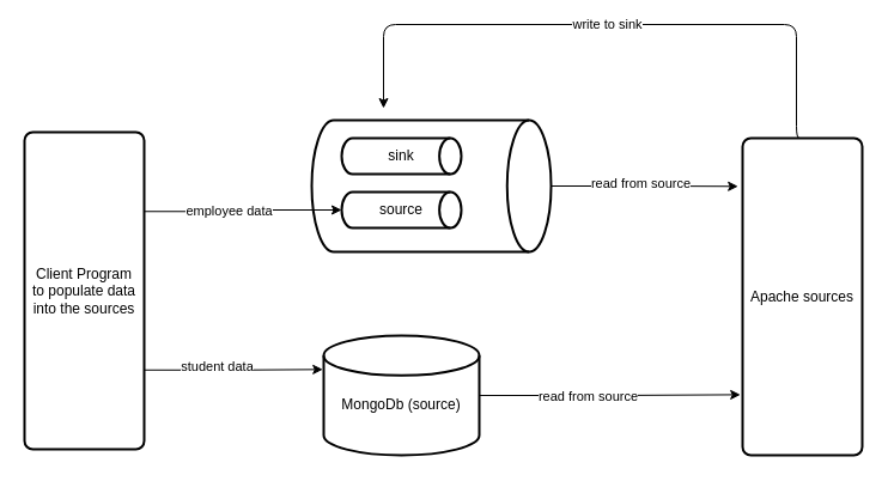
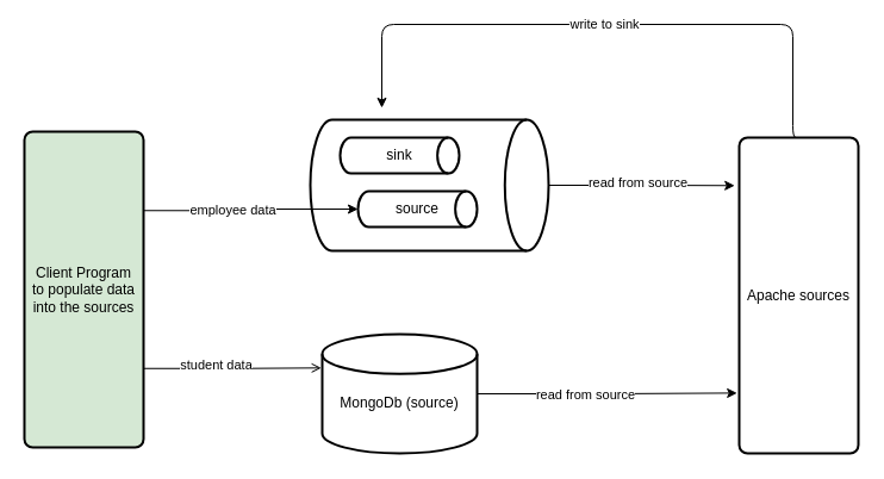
- <mxCell id="11" value="source" style="strokeWidth=2;html=1;shape=mxgraph.flowchart.direct_data;whiteSpace=wrap;" parent="1" vertex="1"><mxGeometry x="285" y="160" width="100" height="30" as="geometry" /></mxCell>
+ <mxCell id="11" value="source" style="strokeWidth=2;html=1;shape=mxgraph.flowchart.direct_data;whiteSpace=wrap;" parent="1" vertex="1"><mxGeometry x="300" y="160" width="100" height="30" as="geometry" /></mxCell>
- <mxCell id="16" value="Client Program&lt;br&gt;to populate data&lt;br&gt;into the sources" style="rounded=1;whiteSpace=wrap;html=1;absoluteArcSize=1;arcSize=14;strokeWidth=2;" parent="1" vertex="1"><mxGeometry x="20" y="110" width="100" height="265" as="geometry" /></mxCell>
+ <mxCell id="16" value="Client Program&lt;br&gt;to populate data&lt;br&gt;into the sources" style="rounded=1;whiteSpace=wrap;html=1;absoluteArcSize=1;arcSize=14;strokeWidth=2;fillColor=#d5e8d4;" parent="1" vertex="1"><mxGeometry x="20" y="110" width="100" height="265" as="geometry" /></mxCell>
- <mxCell id="14" style="edgeStyle=orthogonalEdgeStyle;html=1;exitX=1;exitY=0.75;exitDx=0;exitDy=0;entryX=-0.006;entryY=0.283;entryDx=0;entryDy=0;entryPerimeter=0;" parent="1" source="16" target="6" edge="1"><mxGeometry relative="1" as="geometry" /></mxCell>
+ <mxCell id="14" style="edgeStyle=orthogonalEdgeStyle;html=1;exitX=1;exitY=0.75;exitDx=0;exitDy=0;entryX=-0.006;entryY=0.283;entryDx=0;entryDy=0;entryPerimeter=0;endArrow=open;" parent="1" source="16" target="6" edge="1"><mxGeometry relative="1" as="geometry" /></mxCell>
